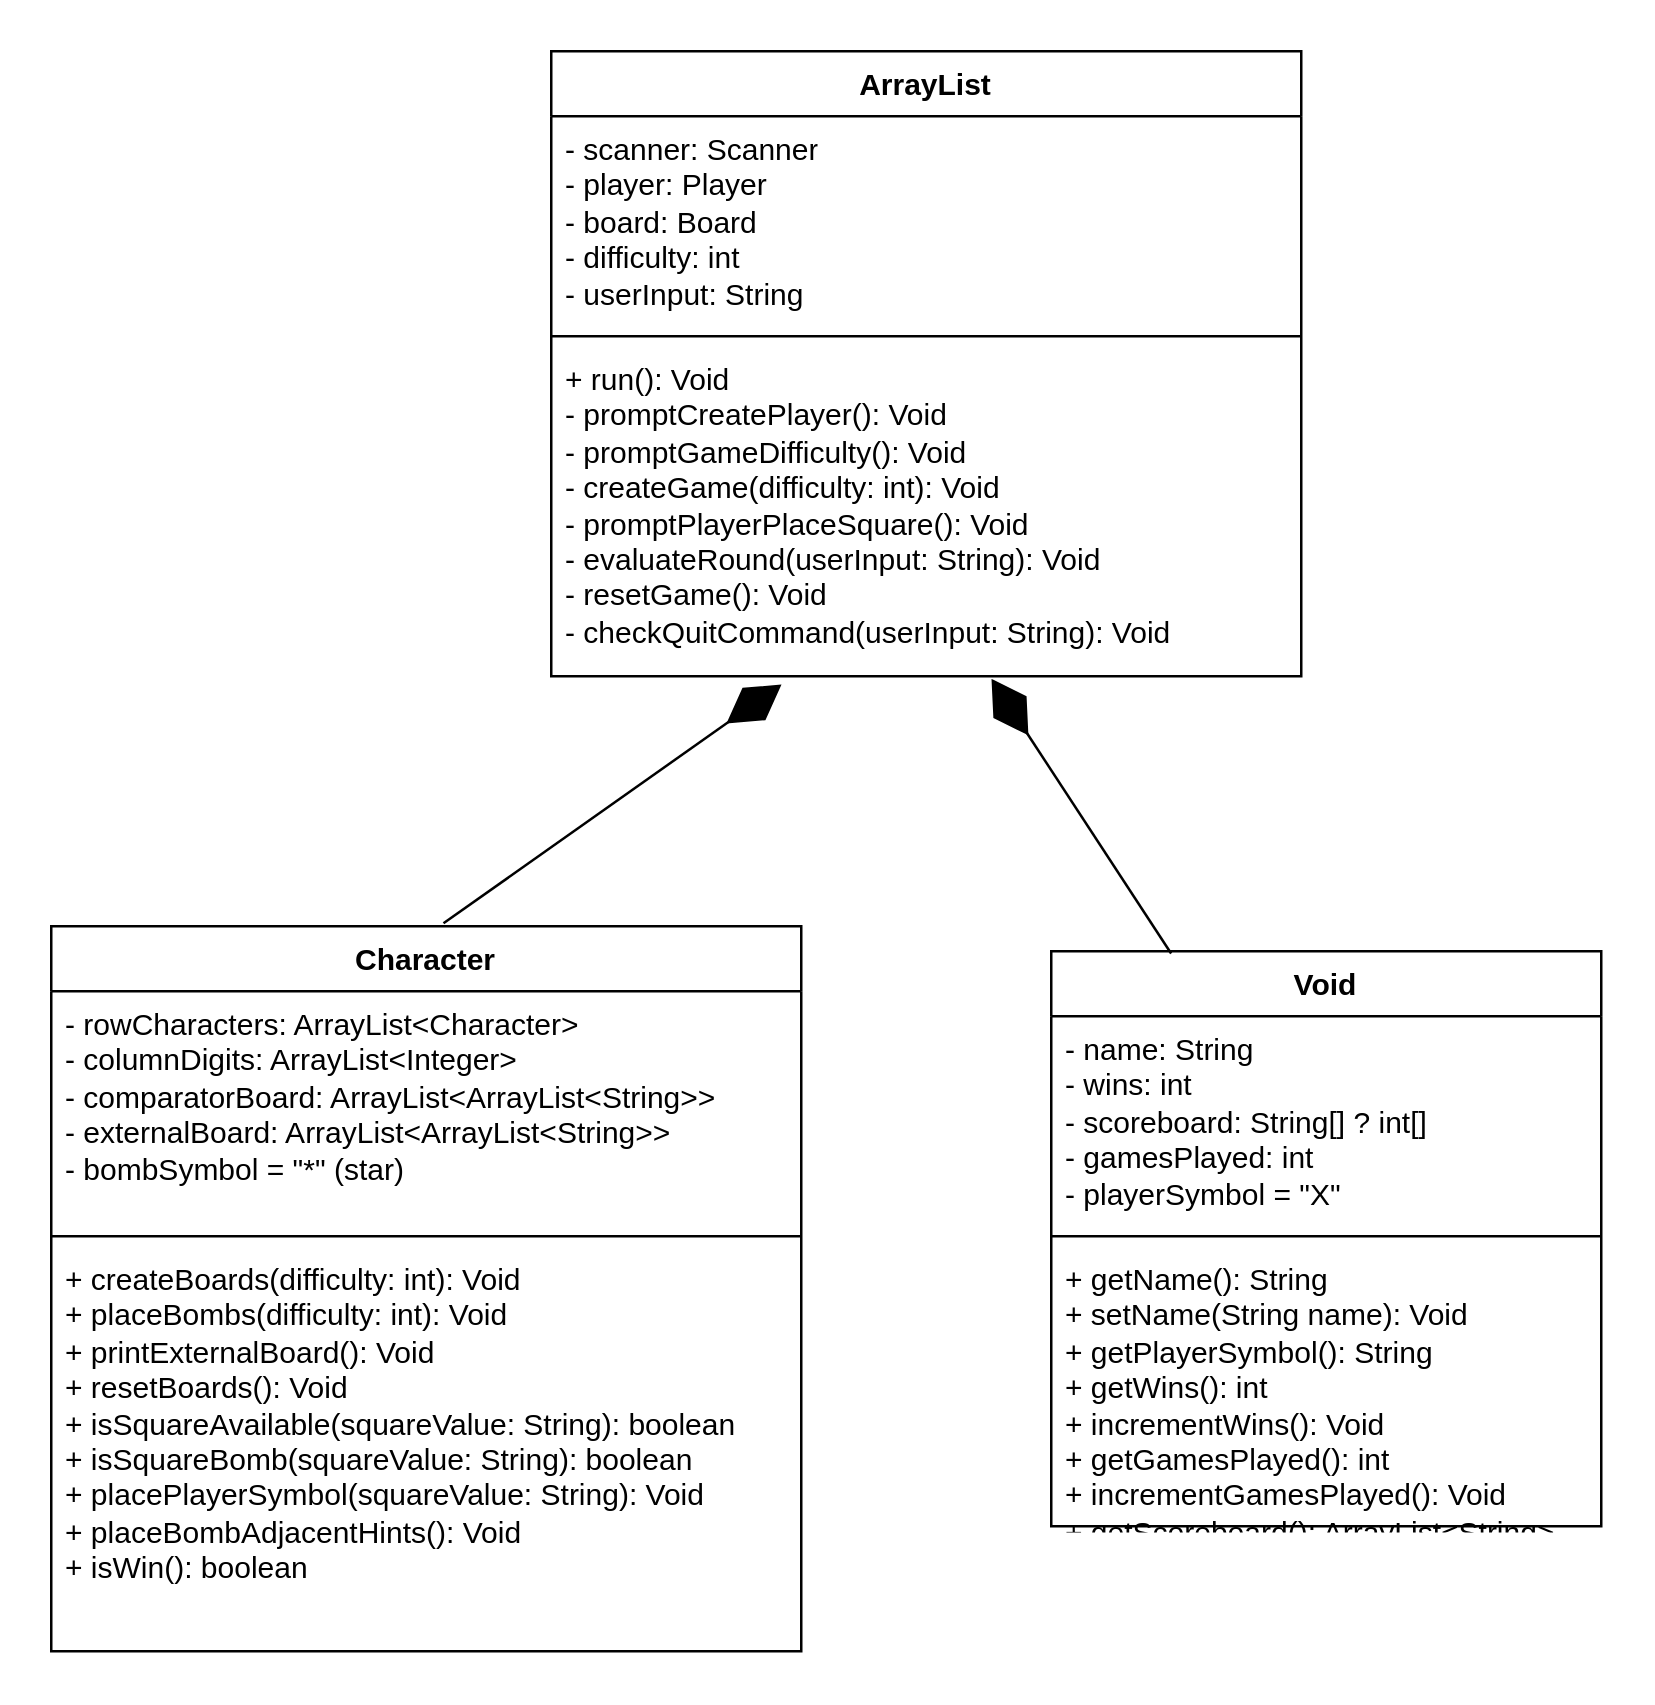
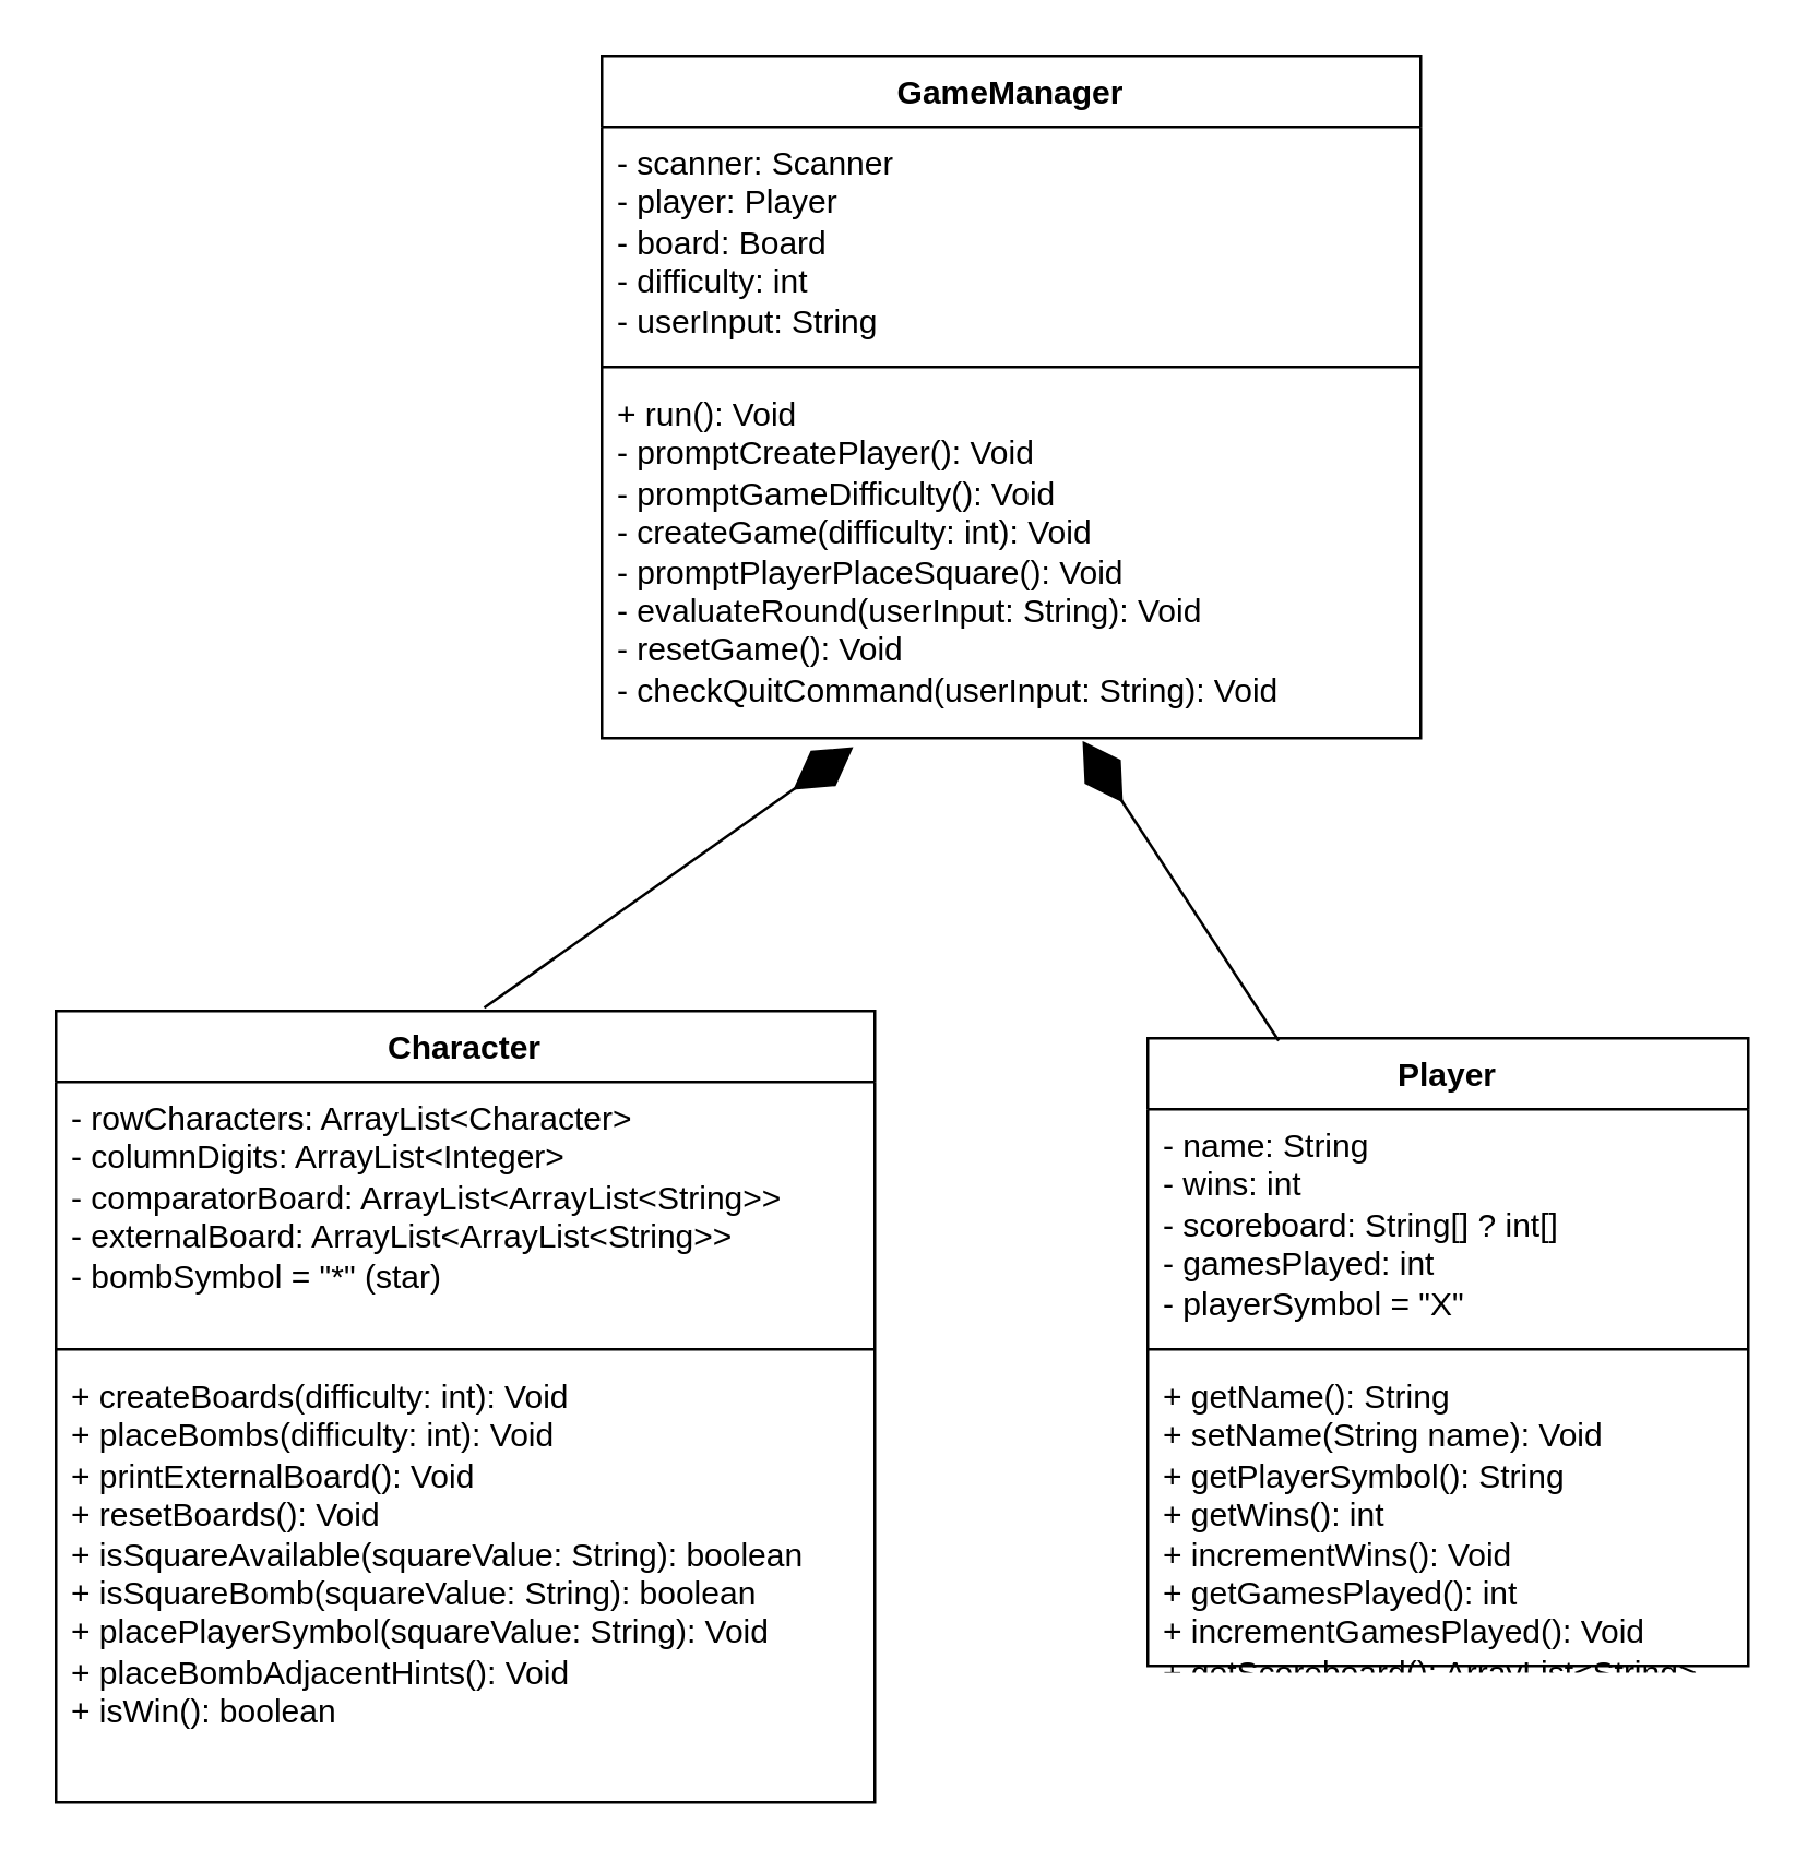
- <mxCell id="10" value="ArrayList" style="swimlane;fontStyle=1;align=center;verticalAlign=top;childLayout=stackLayout;horizontal=1;startSize=26;horizontalStack=0;resizeParent=1;resizeParentMax=0;resizeLast=0;collapsible=1;marginBottom=0;whiteSpace=wrap;html=1;" vertex="1" parent="1"><mxGeometry x="220" y="20" width="300" height="250" as="geometry" /></mxCell>
+ <mxCell id="10" value="GameManager" style="swimlane;fontStyle=1;align=center;verticalAlign=top;childLayout=stackLayout;horizontal=1;startSize=26;horizontalStack=0;resizeParent=1;resizeParentMax=0;resizeLast=0;collapsible=1;marginBottom=0;whiteSpace=wrap;html=1;" vertex="1" parent="1"><mxGeometry x="220" y="20" width="300" height="250" as="geometry" /></mxCell>
- <mxCell id="2" value="Void" style="swimlane;fontStyle=1;align=center;verticalAlign=top;childLayout=stackLayout;horizontal=1;startSize=26;horizontalStack=0;resizeParent=1;resizeParentMax=0;resizeLast=0;collapsible=1;marginBottom=0;whiteSpace=wrap;html=1;" vertex="1" parent="1"><mxGeometry x="420" y="380" width="220" height="230" as="geometry" /></mxCell>
+ <mxCell id="2" value="Player" style="swimlane;fontStyle=1;align=center;verticalAlign=top;childLayout=stackLayout;horizontal=1;startSize=26;horizontalStack=0;resizeParent=1;resizeParentMax=0;resizeLast=0;collapsible=1;marginBottom=0;whiteSpace=wrap;html=1;" vertex="1" parent="1"><mxGeometry x="420" y="380" width="220" height="230" as="geometry" /></mxCell>
